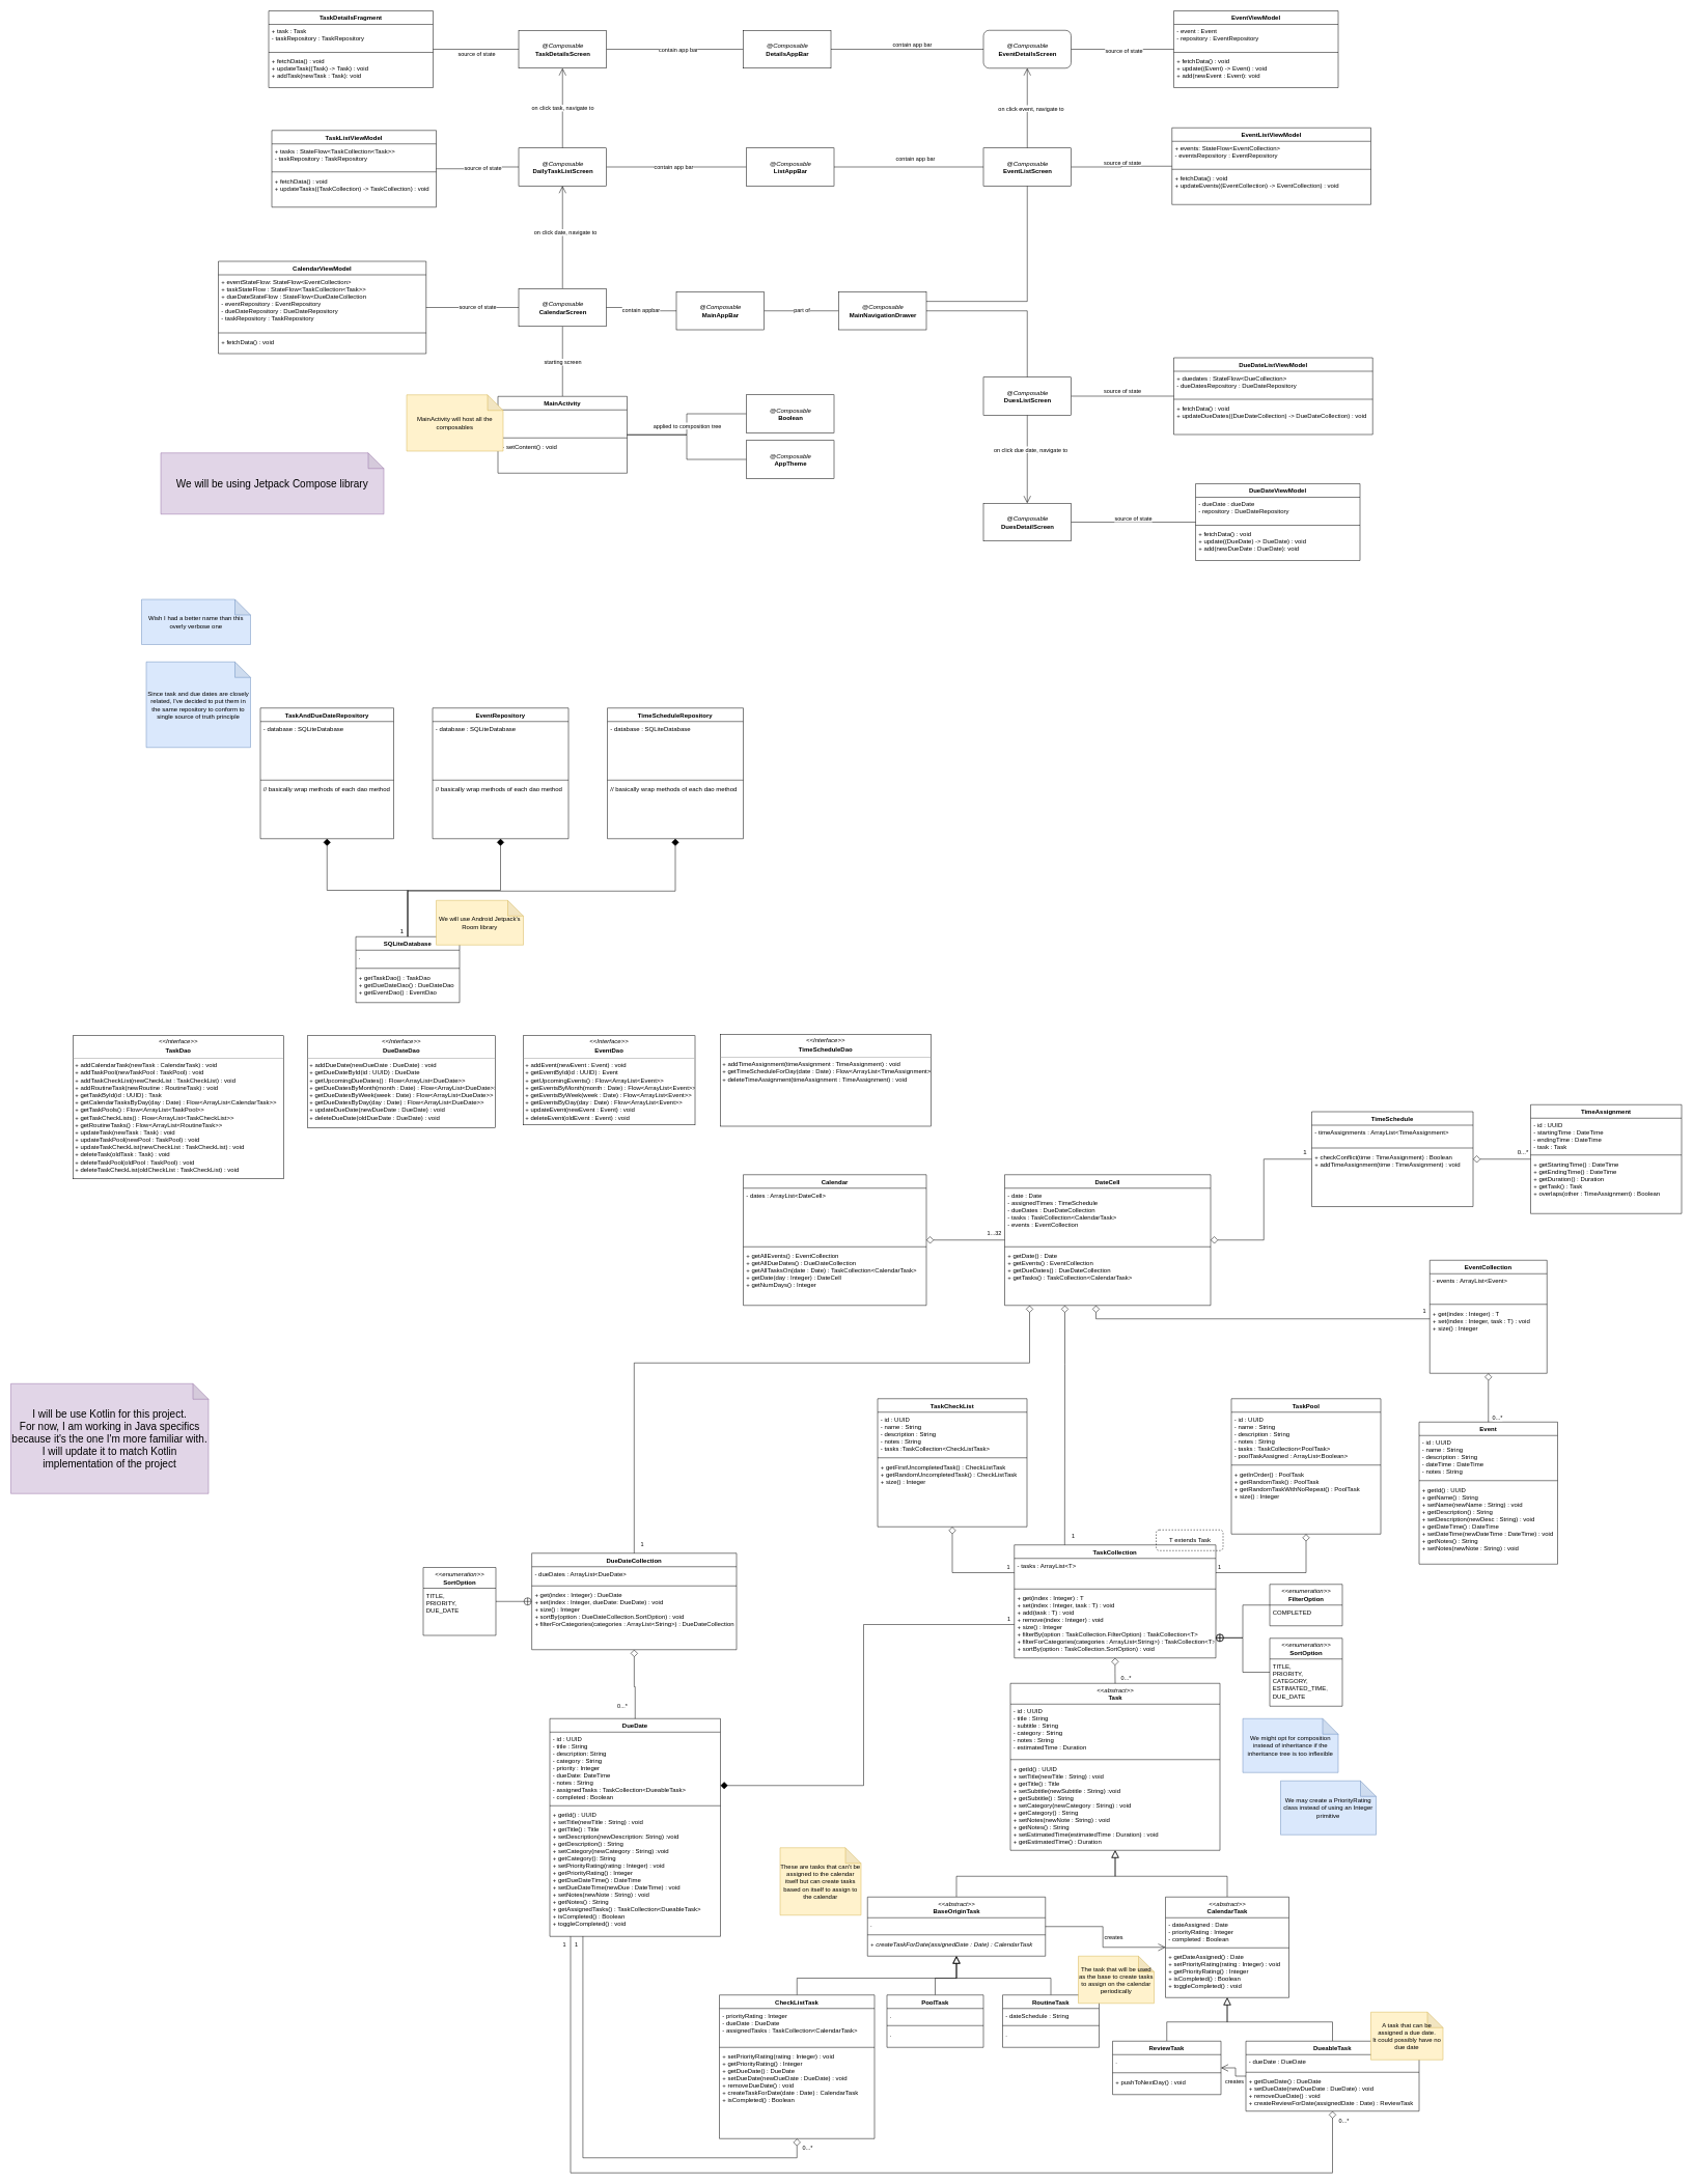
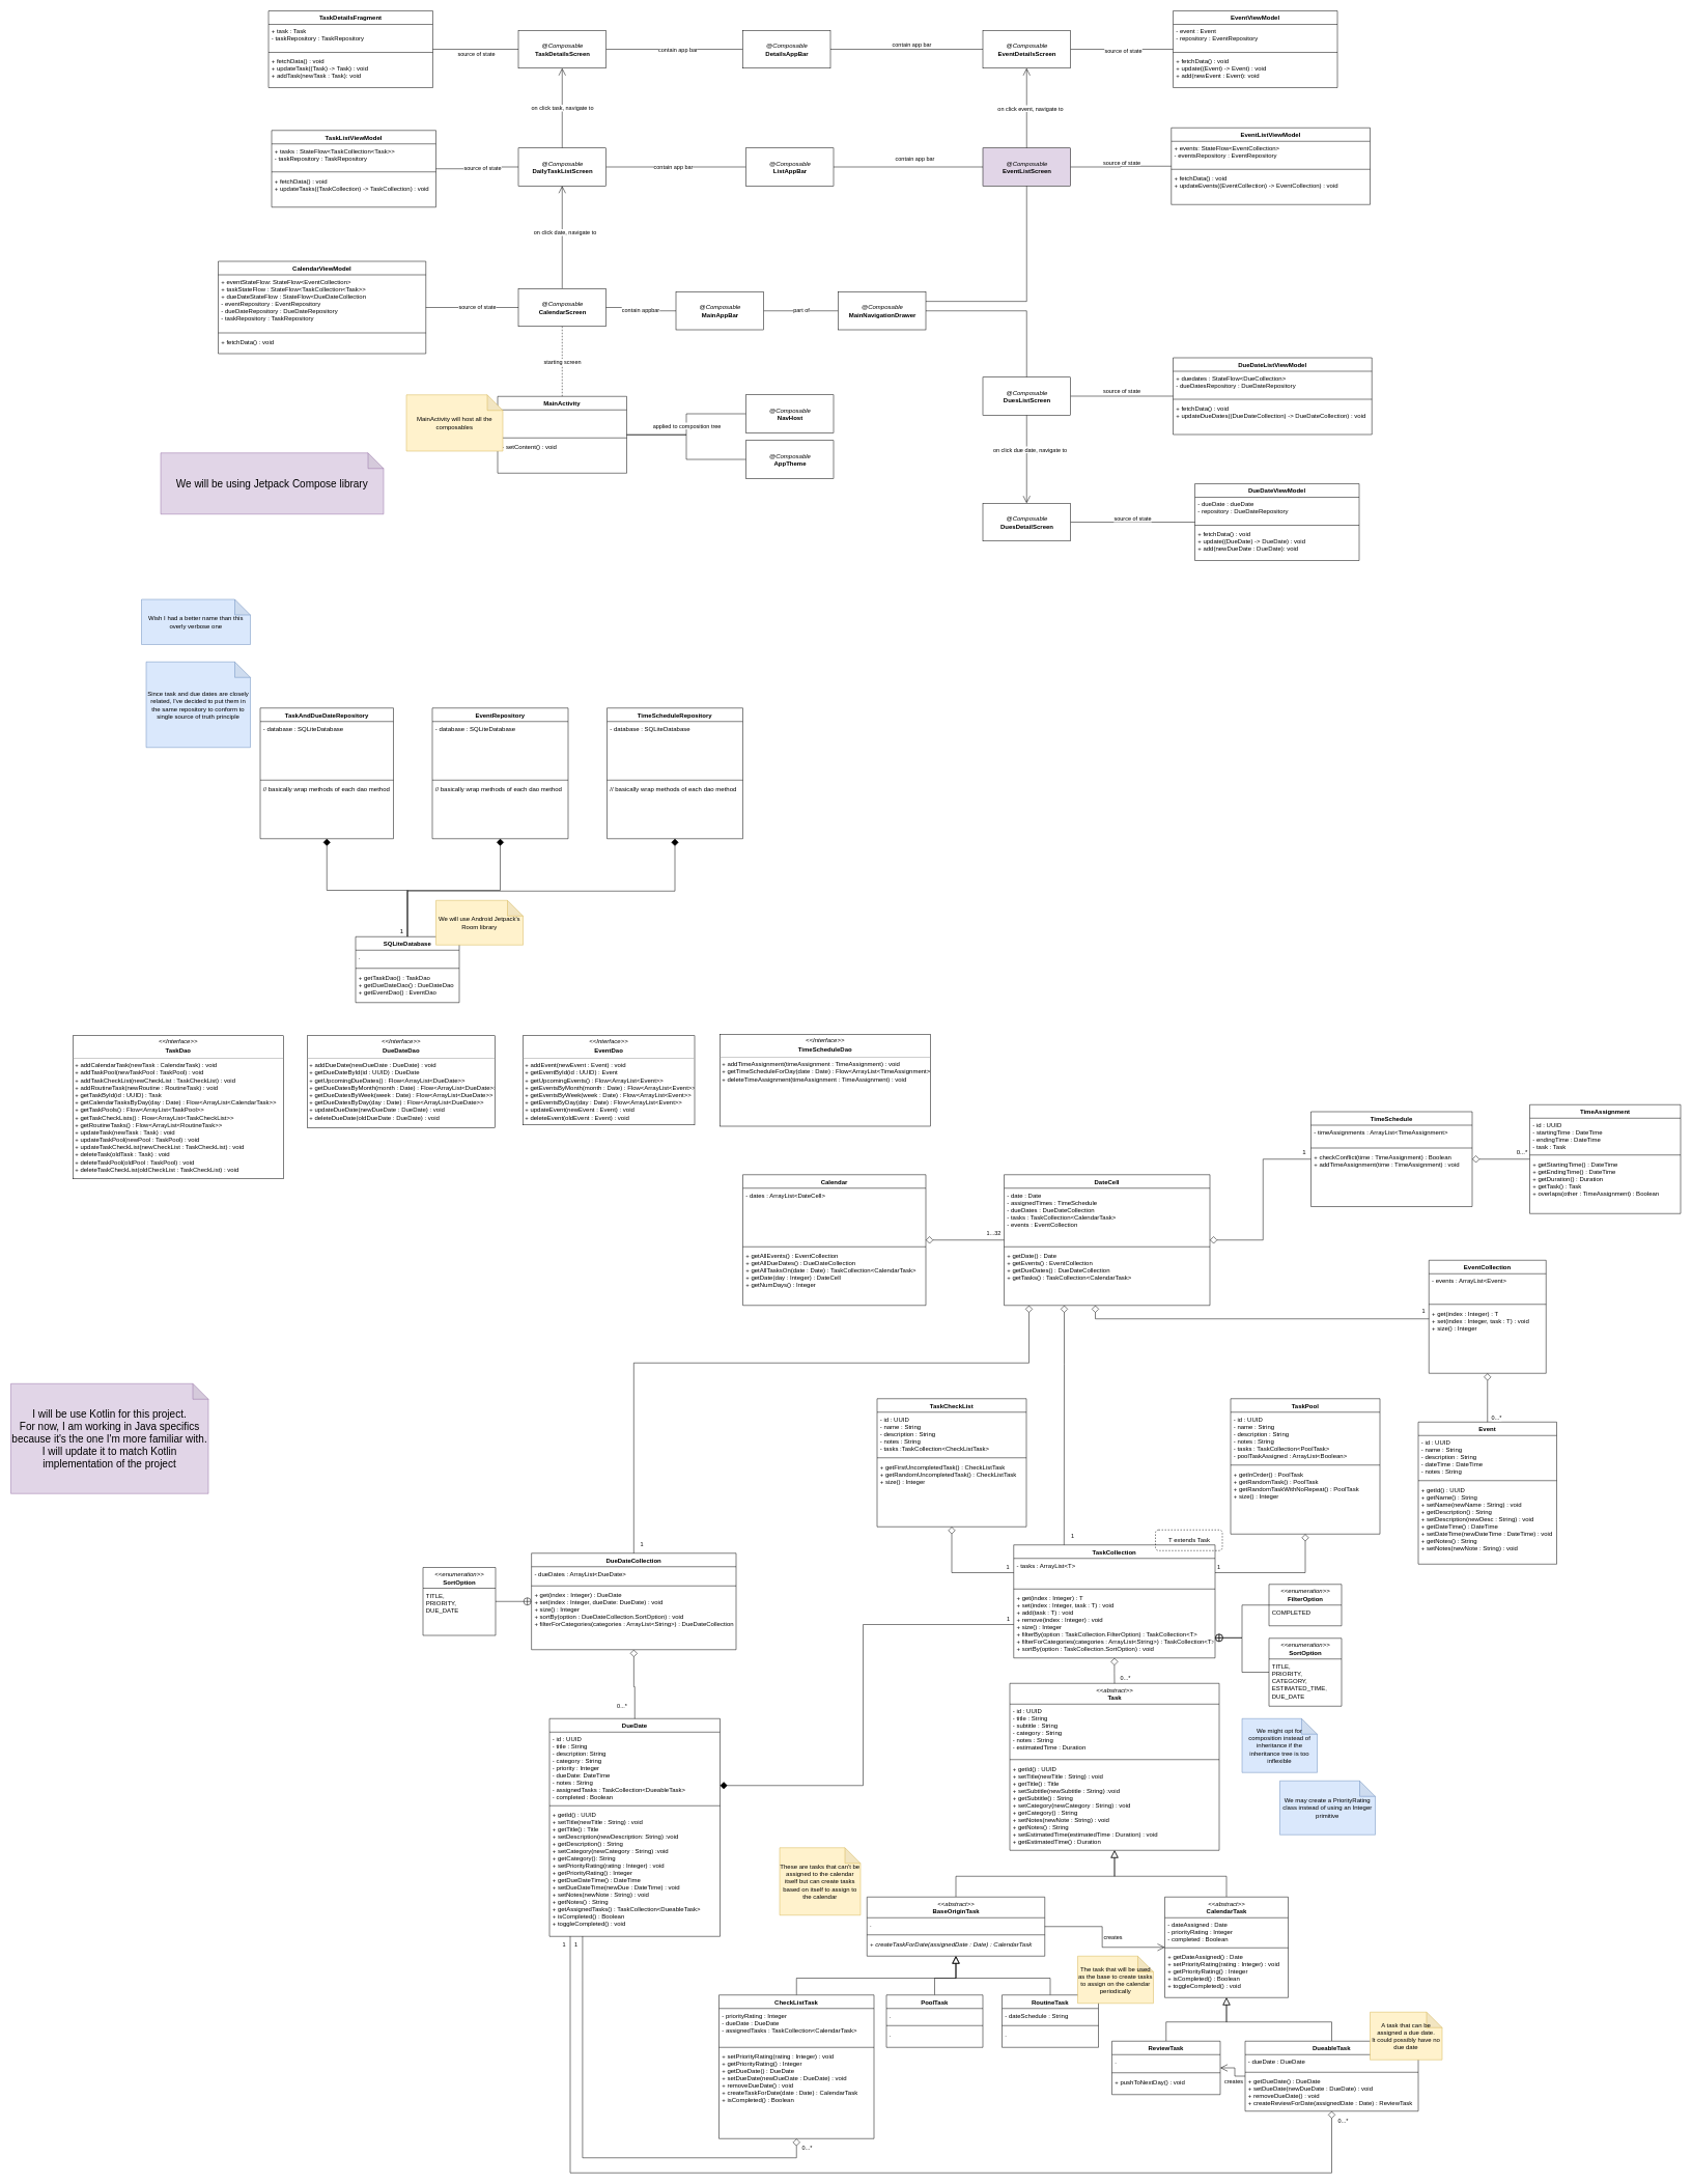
- <mxCell id="229" value="&lt;div&gt;&lt;i&gt;@Composable&lt;/i&gt;&lt;/div&gt;&lt;div&gt;&lt;b&gt;EventDetailsScreen&lt;/b&gt;&lt;br&gt;&lt;/div&gt;" style="html=1;rounded=1;" vertex="1" parent="1"><mxGeometry x="1895" y="58" width="169" height="73" as="geometry" /></mxCell>
+ <mxCell id="229" value="&lt;div&gt;&lt;i&gt;@Composable&lt;/i&gt;&lt;/div&gt;&lt;div&gt;&lt;b&gt;EventDetailsScreen&lt;/b&gt;&lt;br&gt;&lt;/div&gt;" style="html=1;" vertex="1" parent="1"><mxGeometry x="1895" y="58" width="169" height="73" as="geometry" /></mxCell>
- <mxCell id="219" value="&lt;div&gt;&lt;i&gt;@Composable&lt;/i&gt;&lt;/div&gt;&lt;div&gt;&lt;b&gt;EventListScreen&lt;/b&gt;&lt;br&gt;&lt;/div&gt;" style="html=1;" vertex="1" parent="1"><mxGeometry x="1895" y="285" width="169" height="73" as="geometry" /></mxCell>
+ <mxCell id="219" value="&lt;div&gt;&lt;i&gt;@Composable&lt;/i&gt;&lt;/div&gt;&lt;div&gt;&lt;b&gt;EventListScreen&lt;/b&gt;&lt;br&gt;&lt;/div&gt;" style="html=1;fillColor=#e1d5e7;" vertex="1" parent="1"><mxGeometry x="1895" y="285" width="169" height="73" as="geometry" /></mxCell>
- <mxCell id="162" style="edgeStyle=orthogonalEdgeStyle;rounded=0;orthogonalLoop=1;jettySize=auto;html=1;endArrow=none;endFill=0;" edge="1" parent="1" source="164" target="173"><mxGeometry relative="1" as="geometry" /></mxCell>
+ <mxCell id="162" style="edgeStyle=orthogonalEdgeStyle;rounded=0;orthogonalLoop=1;jettySize=auto;html=1;endArrow=none;endFill=0;dashed=1;" edge="1" parent="1" source="164" target="173"><mxGeometry relative="1" as="geometry" /></mxCell>
- <mxCell id="179" value="&lt;div&gt;&lt;i&gt;@Composable&lt;/i&gt;&lt;/div&gt;&lt;div&gt;&lt;b&gt;Boolean&lt;/b&gt;&lt;br&gt;&lt;/div&gt;" style="html=1;" vertex="1" parent="1"><mxGeometry x="1438" y="761" width="169" height="73" as="geometry" /></mxCell>
+ <mxCell id="179" value="&lt;div&gt;&lt;i&gt;@Composable&lt;/i&gt;&lt;/div&gt;&lt;div&gt;&lt;b&gt;NavHost&lt;/b&gt;&lt;br&gt;&lt;/div&gt;" style="html=1;" vertex="1" parent="1"><mxGeometry x="1438" y="761" width="169" height="73" as="geometry" /></mxCell>
- <mxCell id="116" value="We might opt for composition instead of inheritance if the inheritance tree is too inflexible " style="shape=note;whiteSpace=wrap;html=1;backgroundOutline=1;darkOpacity=0.05;startSize=40;fillColor=#dae8fc;strokeColor=#6c8ebf;" parent="1" vertex="1"><mxGeometry x="2395" y="3314" width="184" height="104" as="geometry" /></mxCell>
+ <mxCell id="116" value="We might opt for composition instead of inheritance if the inheritance tree is too inflexible " style="shape=note;whiteSpace=wrap;html=1;backgroundOutline=1;darkOpacity=0.05;startSize=40;fillColor=#dae8fc;strokeColor=#6c8ebf;" parent="1" vertex="1"><mxGeometry x="2395" y="3314" width="145" height="104" as="geometry" /></mxCell>
